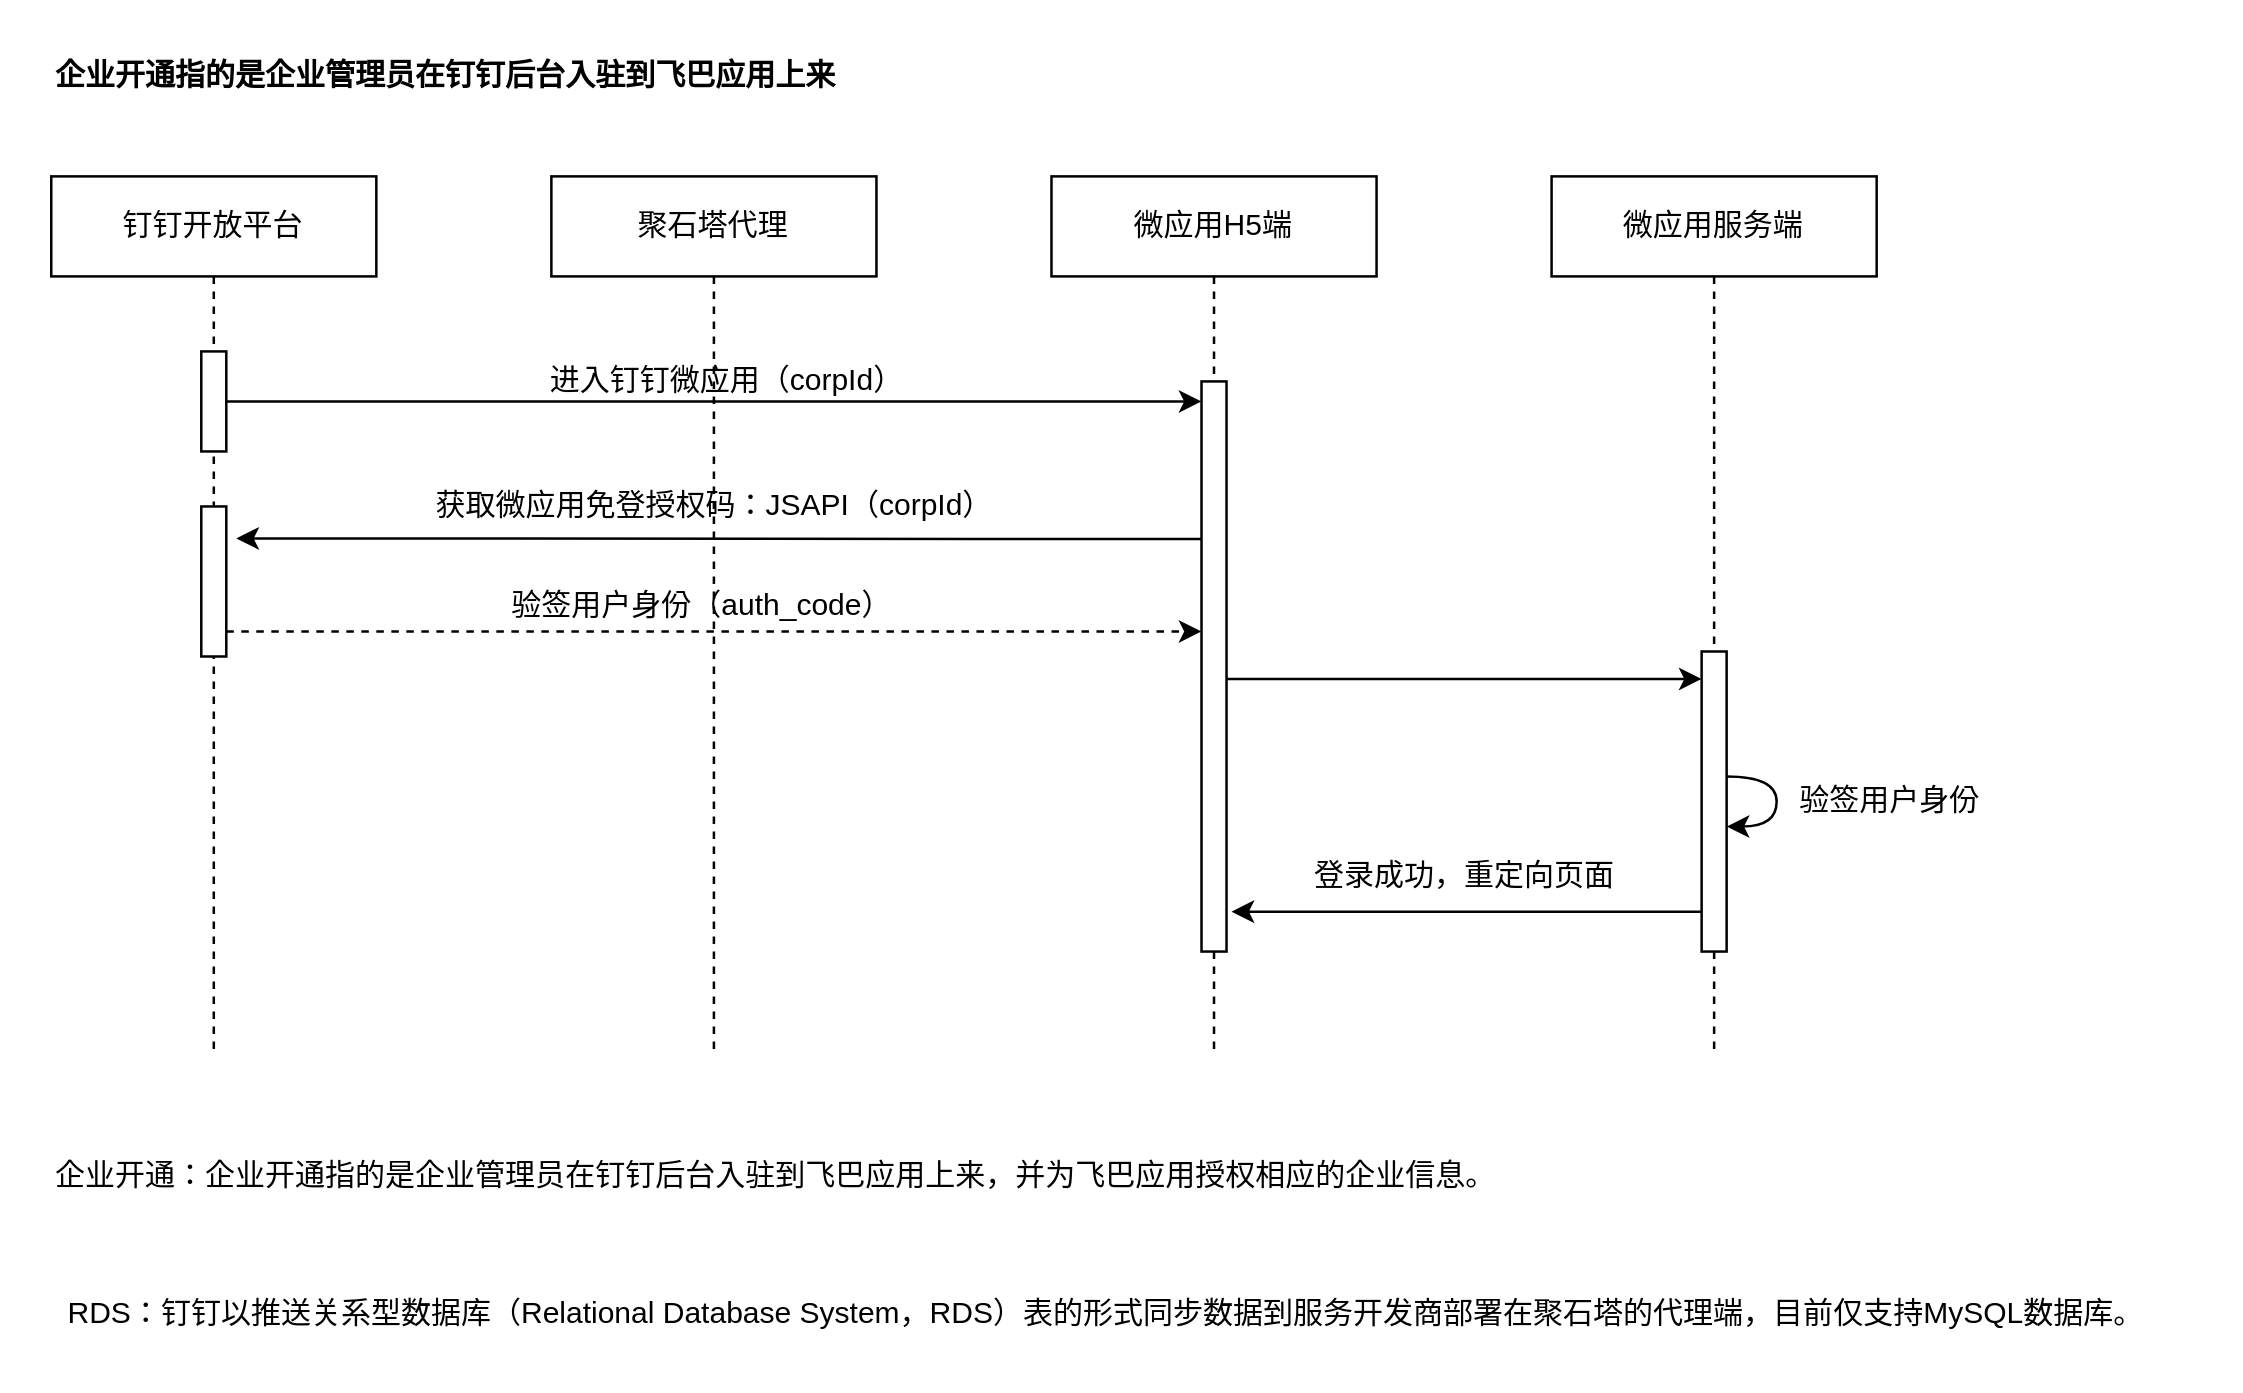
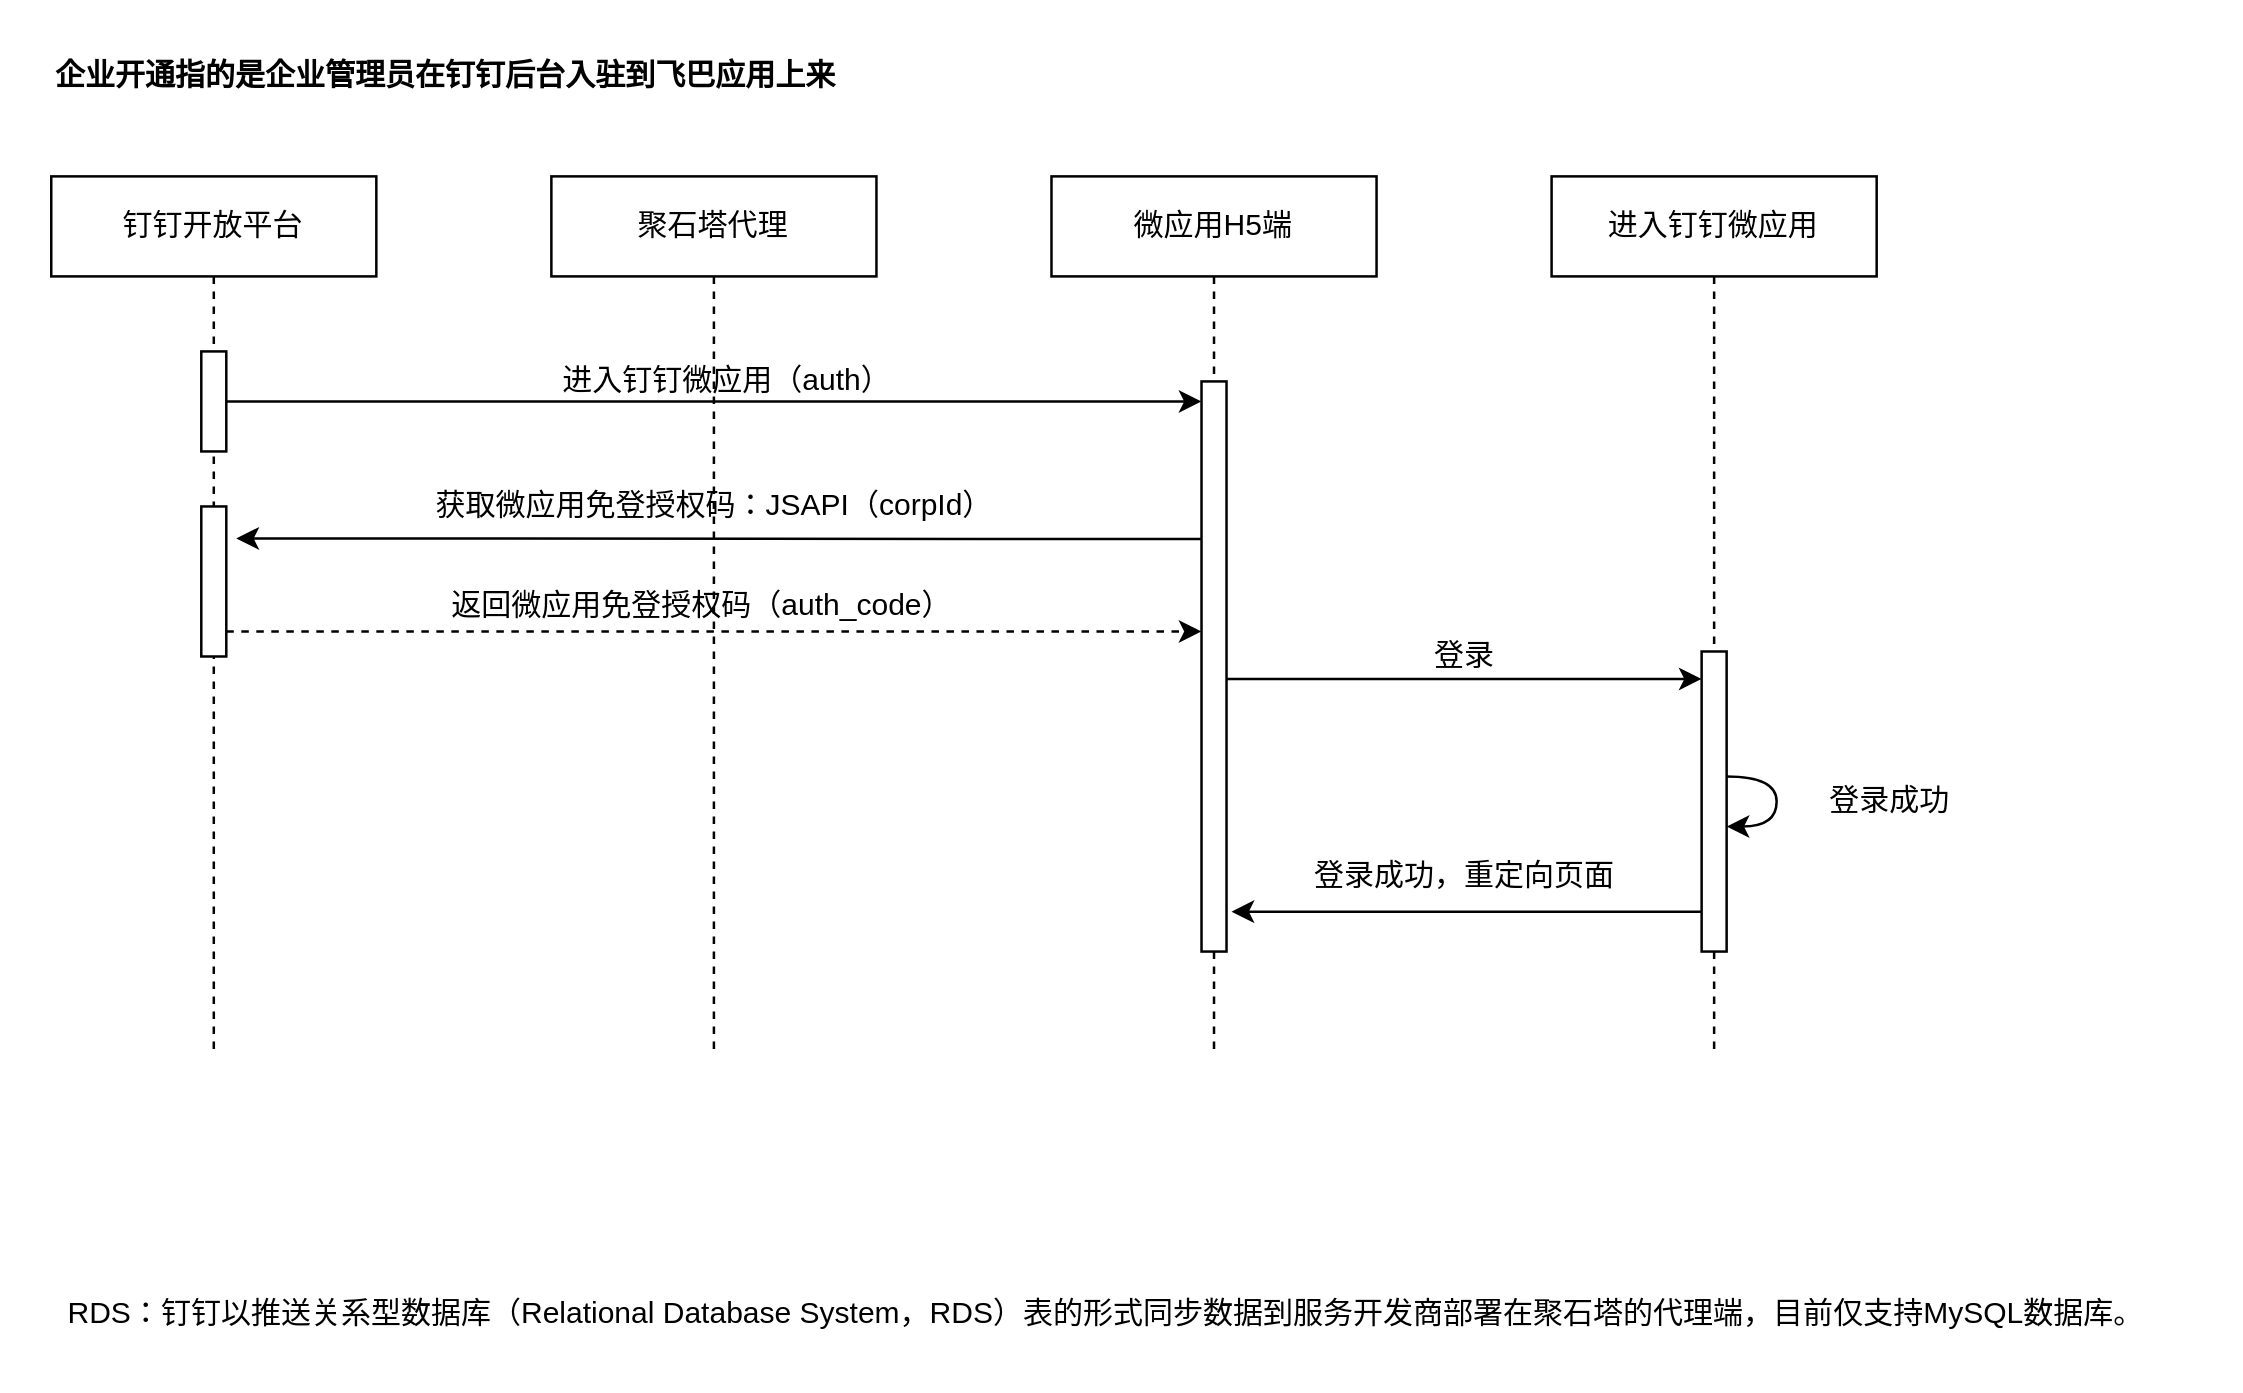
- <mxCell id="8" value="微应用服务端" style="shape=umlLifeline;perimeter=lifelinePerimeter;whiteSpace=wrap;html=1;container=1;collapsible=0;recursiveResize=0;outlineConnect=0;" vertex="1" parent="1"><mxGeometry x="620" y="70" width="130" height="350" as="geometry" /></mxCell>
+ <mxCell id="8" value="进入钉钉微应用" style="shape=umlLifeline;perimeter=lifelinePerimeter;whiteSpace=wrap;html=1;container=1;collapsible=0;recursiveResize=0;outlineConnect=0;" vertex="1" parent="1"><mxGeometry x="620" y="70" width="130" height="350" as="geometry" /></mxCell>
- <mxCell id="11" value="进入钉钉微应用（corpId）" style="text;html=1;align=center;verticalAlign=middle;resizable=0;points=[];autosize=1;" vertex="1" parent="1"><mxGeometry x="210" y="142" width="160" height="20" as="geometry" /></mxCell>
+ <mxCell id="11" value="进入钉钉微应用（auth）" style="text;html=1;align=center;verticalAlign=middle;resizable=0;points=[];autosize=1;" vertex="1" parent="1"><mxGeometry x="210" y="142" width="160" height="20" as="geometry" /></mxCell>
- <mxCell id="15" value="验签用户身份（auth_code）" style="text;html=1;align=center;verticalAlign=middle;resizable=0;points=[];autosize=1;" vertex="1" parent="1"><mxGeometry x="170" y="232" width="220" height="20" as="geometry" /></mxCell>
+ <mxCell id="15" value="返回微应用免登授权码（auth_code）" style="text;html=1;align=center;verticalAlign=middle;resizable=0;points=[];autosize=1;" vertex="1" parent="1"><mxGeometry x="170" y="232" width="220" height="20" as="geometry" /></mxCell>
+ <mxCell id="17" value="登录" style="text;html=1;align=center;verticalAlign=middle;resizable=0;points=[];autosize=1;" vertex="1" parent="1"><mxGeometry x="565" y="252" width="40" height="20" as="geometry" /></mxCell>
- <mxCell id="18" value="验签用户身份" style="text;html=1;align=center;verticalAlign=middle;resizable=0;points=[];autosize=1;" vertex="1" parent="1"><mxGeometry x="710" y="310" width="90" height="20" as="geometry" /></mxCell>
+ <mxCell id="18" value="登录成功" style="text;html=1;align=center;verticalAlign=middle;resizable=0;points=[];autosize=1;" vertex="1" parent="1"><mxGeometry x="710" y="310" width="90" height="20" as="geometry" /></mxCell>
- <mxCell id="23" value="企业开通：企业开通指的是企业管理员在钉钉后台入驻到飞巴应用上来，并为飞巴应用授权相应的企业信息。" style="text;html=1;align=left;verticalAlign=middle;resizable=0;points=[];autosize=1;" vertex="1" parent="1"><mxGeometry x="20" y="460" width="590" height="20" as="geometry" /></mxCell>
